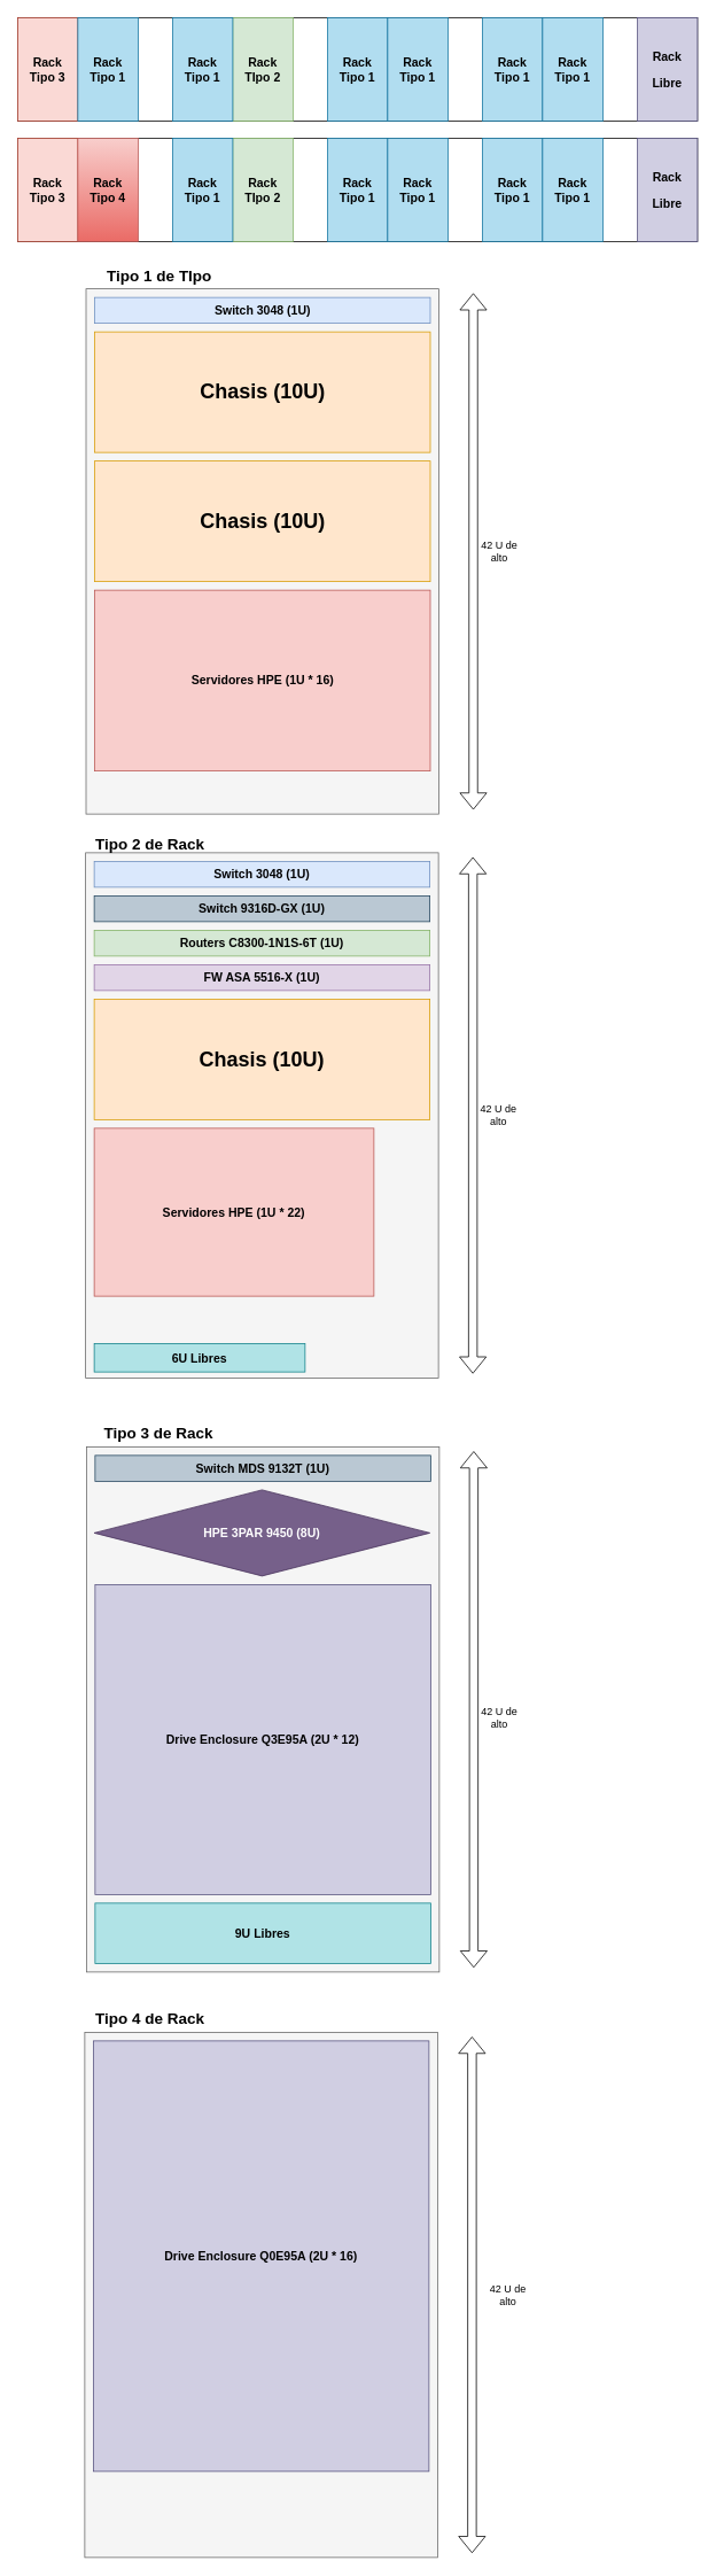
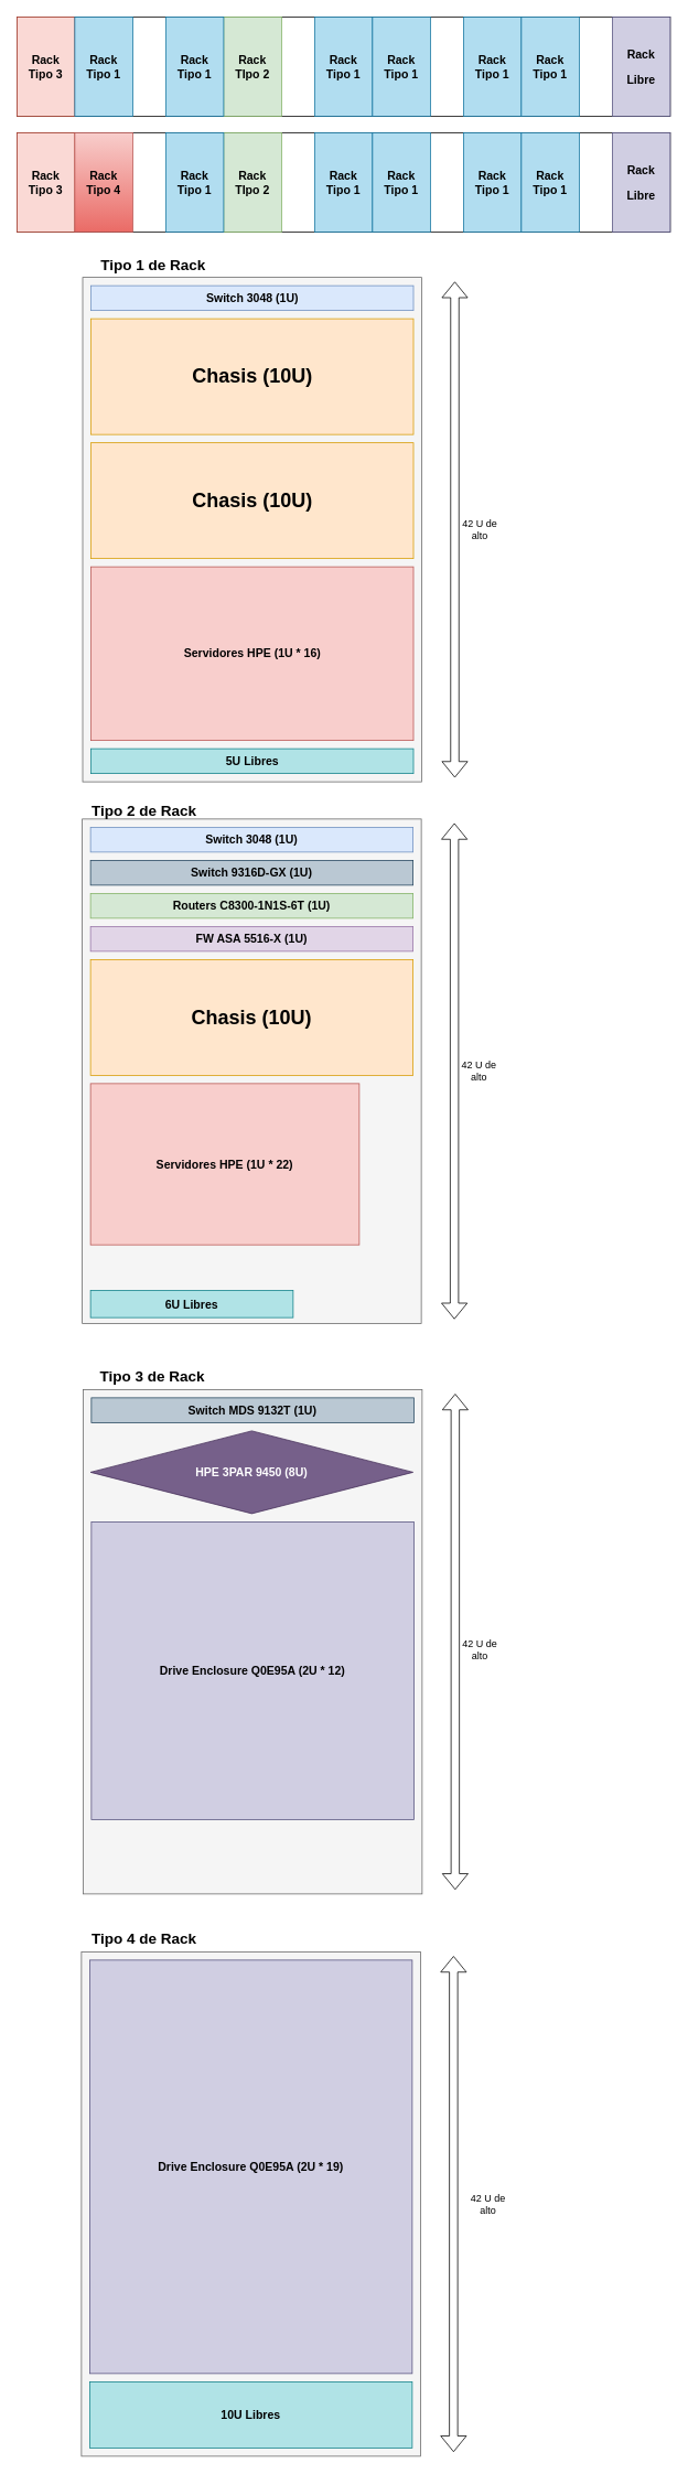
- <mxCell id="8" value="&lt;h2&gt;Tipo 1 de TIpo&lt;/h2&gt;" style="rounded=0;whiteSpace=wrap;html=1;fillColor=none;strokeColor=none;" vertex="1" parent="1"><mxGeometry x="59.5" y="285" width="250" height="70" as="geometry" /></mxCell>
+ <mxCell id="8" value="&lt;h2&gt;Tipo 1 de Rack&lt;/h2&gt;" style="rounded=0;whiteSpace=wrap;html=1;fillColor=none;strokeColor=none;" vertex="1" parent="1"><mxGeometry x="59.5" y="285" width="250" height="70" as="geometry" /></mxCell>
+ <mxCell id="10" value="&lt;h3&gt;5U Libres&lt;/h3&gt;" style="rounded=0;whiteSpace=wrap;html=1;fillColor=#b0e3e6;strokeColor=#0e8088;" vertex="1" parent="1"><mxGeometry x="109.5" y="905" width="390" height="30" as="geometry" /></mxCell>
- <mxCell id="26" value="&lt;h3&gt;Drive Enclosure Q3E95A (2U * 12)&lt;/h3&gt;" style="rounded=0;whiteSpace=wrap;html=1;fillColor=#d0cee2;strokeColor=#56517e;" vertex="1" parent="1"><mxGeometry x="110" y="1840" width="390" height="360" as="geometry" /></mxCell>
+ <mxCell id="26" value="&lt;h3&gt;Drive Enclosure Q0E95A (2U * 12)&lt;/h3&gt;" style="rounded=0;whiteSpace=wrap;html=1;fillColor=#d0cee2;strokeColor=#56517e;" vertex="1" parent="1"><mxGeometry x="110" y="1840" width="390" height="360" as="geometry" /></mxCell>
- <mxCell id="20" value="&lt;h3&gt;9U Libres&lt;/h3&gt;" style="rounded=0;whiteSpace=wrap;html=1;fillColor=#b0e3e6;strokeColor=#0e8088;" vertex="1" parent="1"><mxGeometry x="110" y="2210" width="390" height="70" as="geometry" /></mxCell>
- <mxCell id="31" value="&lt;h3&gt;Drive Enclosure Q0E95A (2U * 16)&lt;/h3&gt;" style="rounded=0;whiteSpace=wrap;html=1;fillColor=#d0cee2;strokeColor=#56517e;" vertex="1" parent="1"><mxGeometry x="108" y="2370" width="390" height="500" as="geometry" /></mxCell>
+ <mxCell id="31" value="&lt;h3&gt;Drive Enclosure Q0E95A (2U * 19)&lt;/h3&gt;" style="rounded=0;whiteSpace=wrap;html=1;fillColor=#d0cee2;strokeColor=#56517e;" vertex="1" parent="1"><mxGeometry x="108" y="2370" width="390" height="500" as="geometry" /></mxCell>
+ <mxCell id="30" value="&lt;h3&gt;10U Libres&lt;/h3&gt;" style="rounded=0;whiteSpace=wrap;html=1;fillColor=#b0e3e6;strokeColor=#0e8088;" vertex="1" parent="1"><mxGeometry x="108" y="2880" width="390" height="80" as="geometry" /></mxCell>
